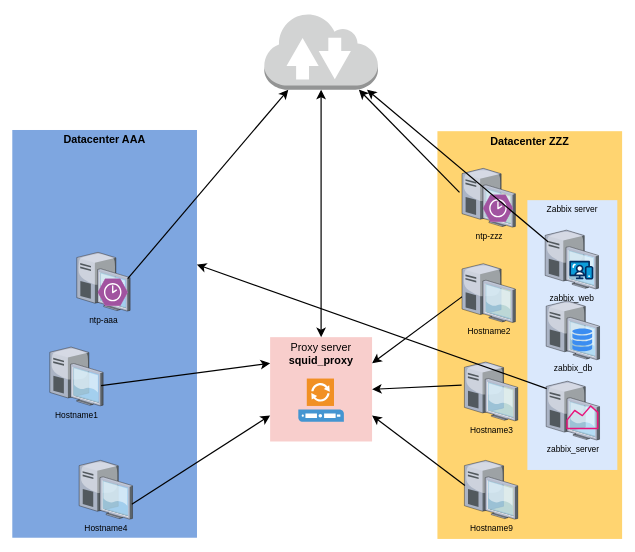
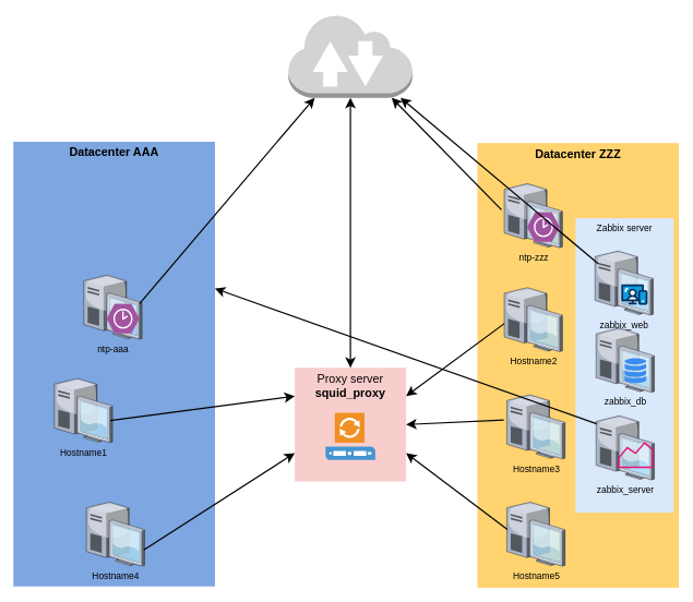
- <mxCell id="5" value="Hostname9" style="verticalLabelPosition=bottom;aspect=fixed;html=1;verticalAlign=top;strokeColor=none;shape=mxgraph.citrix.desktop;fillColor=#66B2FF;gradientColor=#0066CC;fontSize=14;" parent="1" vertex="1"><mxGeometry x="774" y="767" width="89" height="98" as="geometry" /></mxCell>
+ <mxCell id="5" value="Hostname5" style="verticalLabelPosition=bottom;aspect=fixed;html=1;verticalAlign=top;strokeColor=none;shape=mxgraph.citrix.desktop;fillColor=#66B2FF;gradientColor=#0066CC;fontSize=14;" parent="1" vertex="1"><mxGeometry x="774" y="767" width="89" height="98" as="geometry" /></mxCell>
